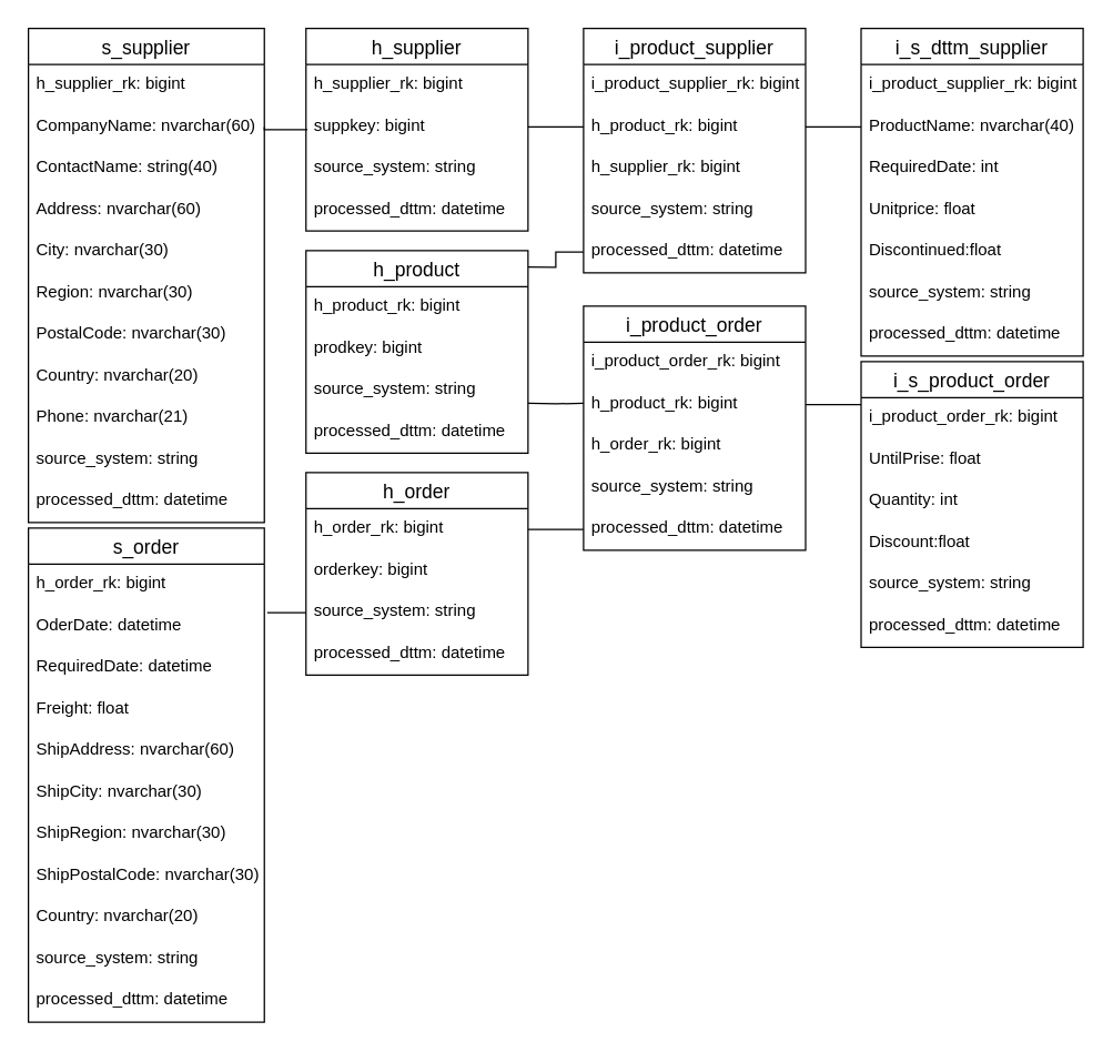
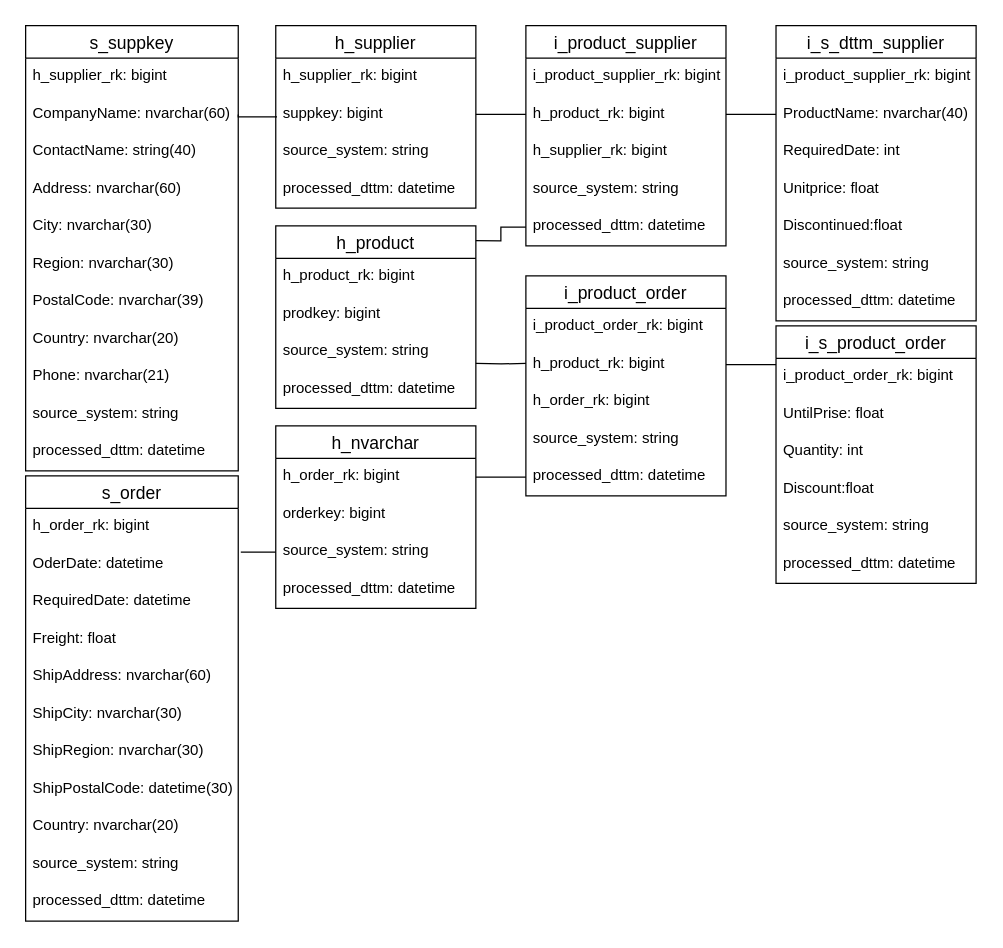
- <mxCell id="31" value="s_supplier" style="swimlane;fontStyle=0;childLayout=stackLayout;horizontal=1;startSize=26;horizontalStack=0;resizeParent=1;resizeParentMax=0;resizeLast=0;collapsible=1;marginBottom=0;align=center;fontSize=14;" vertex="1" parent="1"><mxGeometry x="20" y="20" width="170" height="356" as="geometry" /></mxCell>
+ <mxCell id="31" value="s_suppkey" style="swimlane;fontStyle=0;childLayout=stackLayout;horizontal=1;startSize=26;horizontalStack=0;resizeParent=1;resizeParentMax=0;resizeLast=0;collapsible=1;marginBottom=0;align=center;fontSize=14;" vertex="1" parent="1"><mxGeometry x="20" y="20" width="170" height="356" as="geometry" /></mxCell>
- <mxCell id="38" value="PostalCode: nvarchar(30)" style="text;strokeColor=none;fillColor=none;spacingLeft=4;spacingRight=4;overflow=hidden;rotatable=0;points=[[0,0.5],[1,0.5]];portConstraint=eastwest;fontSize=12;" vertex="1" parent="31"><mxGeometry y="206" width="170" height="30" as="geometry" /></mxCell>
+ <mxCell id="38" value="PostalCode: nvarchar(39)" style="text;strokeColor=none;fillColor=none;spacingLeft=4;spacingRight=4;overflow=hidden;rotatable=0;points=[[0,0.5],[1,0.5]];portConstraint=eastwest;fontSize=12;" vertex="1" parent="31"><mxGeometry y="206" width="170" height="30" as="geometry" /></mxCell>
- <mxCell id="13" value="h_order" style="swimlane;fontStyle=0;childLayout=stackLayout;horizontal=1;startSize=26;horizontalStack=0;resizeParent=1;resizeParentMax=0;resizeLast=0;collapsible=1;marginBottom=0;align=center;fontSize=14;" vertex="1" parent="1"><mxGeometry x="220" y="340" width="160" height="146" as="geometry"><mxRectangle x="140" y="-770" width="80" height="26" as="alternateBounds" /></mxGeometry></mxCell>
+ <mxCell id="13" value="h_nvarchar" style="swimlane;fontStyle=0;childLayout=stackLayout;horizontal=1;startSize=26;horizontalStack=0;resizeParent=1;resizeParentMax=0;resizeLast=0;collapsible=1;marginBottom=0;align=center;fontSize=14;" vertex="1" parent="1"><mxGeometry x="220" y="340" width="160" height="146" as="geometry"><mxRectangle x="140" y="-770" width="80" height="26" as="alternateBounds" /></mxGeometry></mxCell>
- <mxCell id="52" value="ShipPostalCode: nvarchar(30)" style="text;strokeColor=none;fillColor=none;spacingLeft=4;spacingRight=4;overflow=hidden;rotatable=0;points=[[0,0.5],[1,0.5]];portConstraint=eastwest;fontSize=12;" vertex="1" parent="44"><mxGeometry y="236" width="170" height="30" as="geometry" /></mxCell>
+ <mxCell id="52" value="ShipPostalCode: datetime(30)" style="text;strokeColor=none;fillColor=none;spacingLeft=4;spacingRight=4;overflow=hidden;rotatable=0;points=[[0,0.5],[1,0.5]];portConstraint=eastwest;fontSize=12;" vertex="1" parent="44"><mxGeometry y="236" width="170" height="30" as="geometry" /></mxCell>
